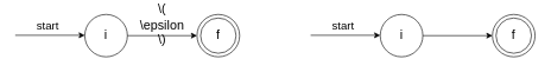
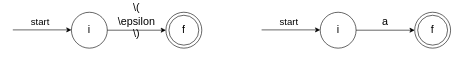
+ <mxCell id="10" value="&lt;span style=&quot;font-size: 18px&quot;&gt;a&lt;/span&gt;" style="text;html=1;strokeColor=none;fillColor=none;align=center;verticalAlign=middle;whiteSpace=wrap;rounded=0;" vertex="1" parent="2"><mxGeometry x="182" width="50" height="30" as="geometry" /></mxCell>
